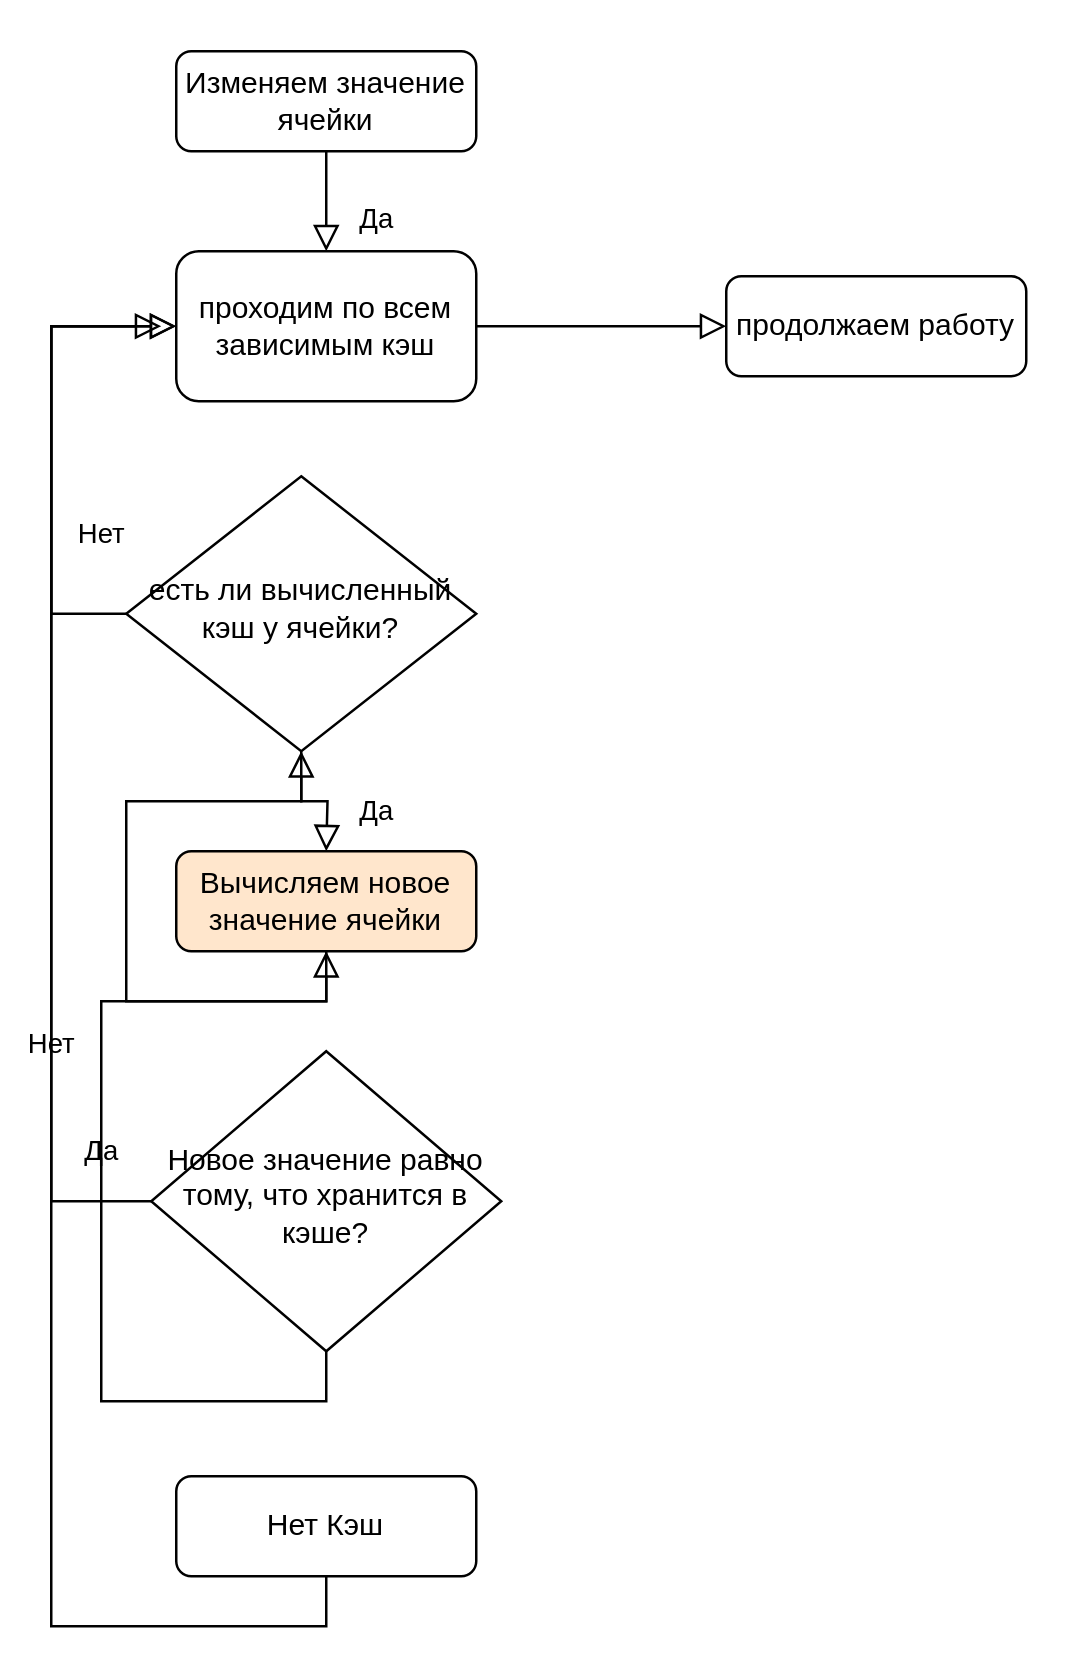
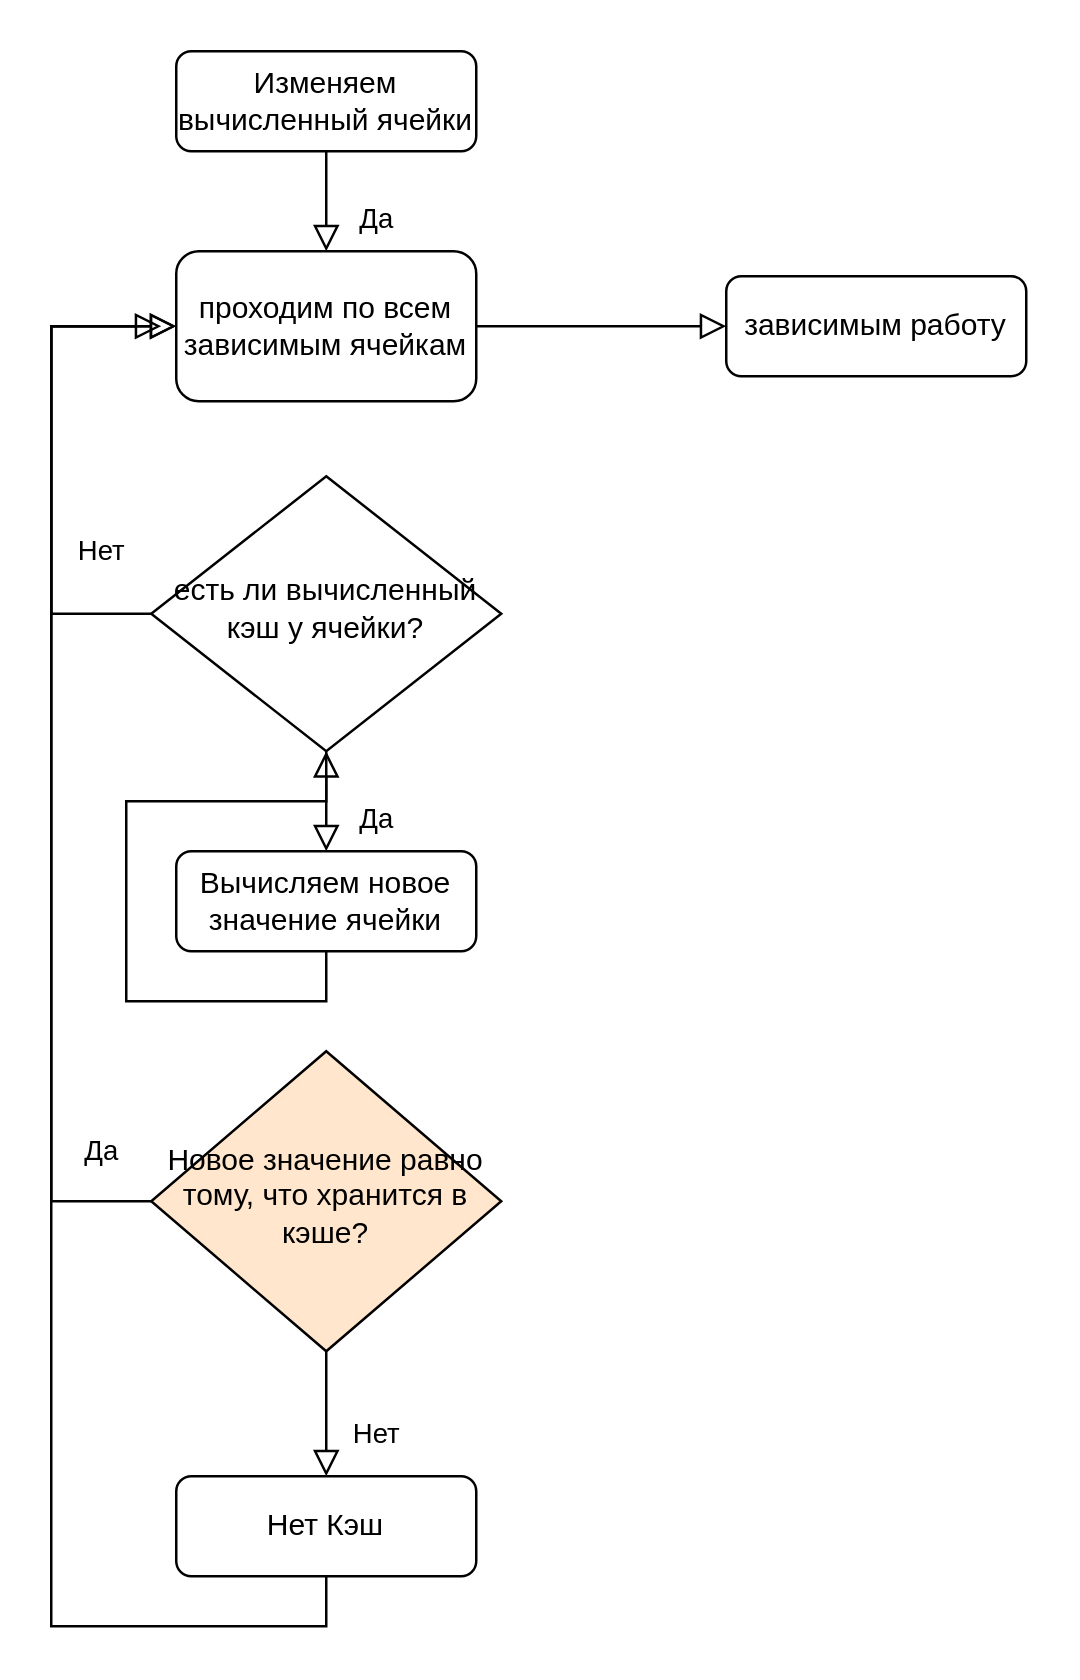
- <mxCell id="2" value="Изменяем значение ячейки" style="rounded=1;whiteSpace=wrap;html=1;fontSize=12;glass=0;strokeWidth=1;shadow=0;" parent="1" vertex="1"><mxGeometry x="70" y="20" width="120" height="40" as="geometry" /></mxCell>
+ <mxCell id="2" value="Изменяем вычисленный ячейки" style="rounded=1;whiteSpace=wrap;html=1;fontSize=12;glass=0;strokeWidth=1;shadow=0;" parent="1" vertex="1"><mxGeometry x="70" y="20" width="120" height="40" as="geometry" /></mxCell>
- <mxCell id="5" value="проходим по всем зависимым кэш&lt;br&gt;" style="rounded=1;whiteSpace=wrap;html=1;fontSize=12;glass=0;strokeWidth=1;shadow=0;" vertex="1" parent="1"><mxGeometry x="70" y="100" width="120" height="60" as="geometry" /></mxCell>
+ <mxCell id="5" value="проходим по всем зависимым ячейкам&lt;br&gt;" style="rounded=1;whiteSpace=wrap;html=1;fontSize=12;glass=0;strokeWidth=1;shadow=0;" vertex="1" parent="1"><mxGeometry x="70" y="100" width="120" height="60" as="geometry" /></mxCell>
- <mxCell id="12" value="продолжаем работу" style="rounded=1;whiteSpace=wrap;html=1;fontSize=12;glass=0;strokeWidth=1;shadow=0;" vertex="1" parent="1"><mxGeometry x="290" y="110" width="120" height="40" as="geometry" /></mxCell>
+ <mxCell id="12" value="зависимым работу" style="rounded=1;whiteSpace=wrap;html=1;fontSize=12;glass=0;strokeWidth=1;shadow=0;" vertex="1" parent="1"><mxGeometry x="290" y="110" width="120" height="40" as="geometry" /></mxCell>
- <mxCell id="6" value="есть ли вычисленный кэш у ячейки?" style="rhombus;whiteSpace=wrap;html=1;shadow=0;fontFamily=Helvetica;fontSize=12;align=center;strokeWidth=1;spacing=6;spacingTop=-4;" vertex="1" parent="1"><mxGeometry x="50" y="190" width="140" height="110" as="geometry" /></mxCell>
+ <mxCell id="6" value="есть ли вычисленный кэш у ячейки?" style="rhombus;whiteSpace=wrap;html=1;shadow=0;fontFamily=Helvetica;fontSize=12;align=center;strokeWidth=1;spacing=6;spacingTop=-4;" vertex="1" parent="1"><mxGeometry x="60" y="190" width="140" height="110" as="geometry" /></mxCell>
- <mxCell id="4" value="Вычисляем новое значение ячейки" style="rounded=1;whiteSpace=wrap;html=1;fontSize=12;glass=0;strokeWidth=1;shadow=0;fillColor=#ffe6cc;" parent="1" vertex="1"><mxGeometry x="70" y="340" width="120" height="40" as="geometry" /></mxCell>
+ <mxCell id="4" value="Вычисляем новое значение ячейки" style="rounded=1;whiteSpace=wrap;html=1;fontSize=12;glass=0;strokeWidth=1;shadow=0;" parent="1" vertex="1"><mxGeometry x="70" y="340" width="120" height="40" as="geometry" /></mxCell>
- <mxCell id="3" value="Новое значение равно тому, что хранится в кэше?" style="rhombus;whiteSpace=wrap;html=1;shadow=0;fontFamily=Helvetica;fontSize=12;align=center;strokeWidth=1;spacing=6;spacingTop=-4;" parent="1" vertex="1"><mxGeometry x="60" y="420" width="140" height="120" as="geometry" /></mxCell>
+ <mxCell id="3" value="Новое значение равно тому, что хранится в кэше?" style="rhombus;whiteSpace=wrap;html=1;shadow=0;fontFamily=Helvetica;fontSize=12;align=center;strokeWidth=1;spacing=6;spacingTop=-4;fillColor=#ffe6cc;" parent="1" vertex="1"><mxGeometry x="60" y="420" width="140" height="120" as="geometry" /></mxCell>
- <mxCell id="9" value="Нет" style="rounded=0;html=1;jettySize=auto;orthogonalLoop=1;fontSize=11;endArrow=block;endFill=0;endSize=8;strokeWidth=1;shadow=0;labelBackgroundColor=none;edgeStyle=orthogonalEdgeStyle;exitX=0.5;exitY=1;exitDx=0;exitDy=0;" edge="1" parent="1" source="3" target="4"><mxGeometry x="0.333" y="20" relative="1" as="geometry"><mxPoint as="offset" /><mxPoint x="394" y="540" as="sourcePoint" /><mxPoint x="130" y="590" as="targetPoint" /></mxGeometry></mxCell>
+ <mxCell id="9" value="Нет" style="rounded=0;html=1;jettySize=auto;orthogonalLoop=1;fontSize=11;endArrow=block;endFill=0;endSize=8;strokeWidth=1;shadow=0;labelBackgroundColor=none;edgeStyle=orthogonalEdgeStyle;exitX=0.5;exitY=1;exitDx=0;exitDy=0;entryX=0.5;entryY=0;entryDx=0;entryDy=0;" edge="1" parent="1" source="3" target="10"><mxGeometry x="0.333" y="20" relative="1" as="geometry"><mxPoint as="offset" /><mxPoint x="394" y="540" as="sourcePoint" /><mxPoint x="130" y="590" as="targetPoint" /></mxGeometry></mxCell>
